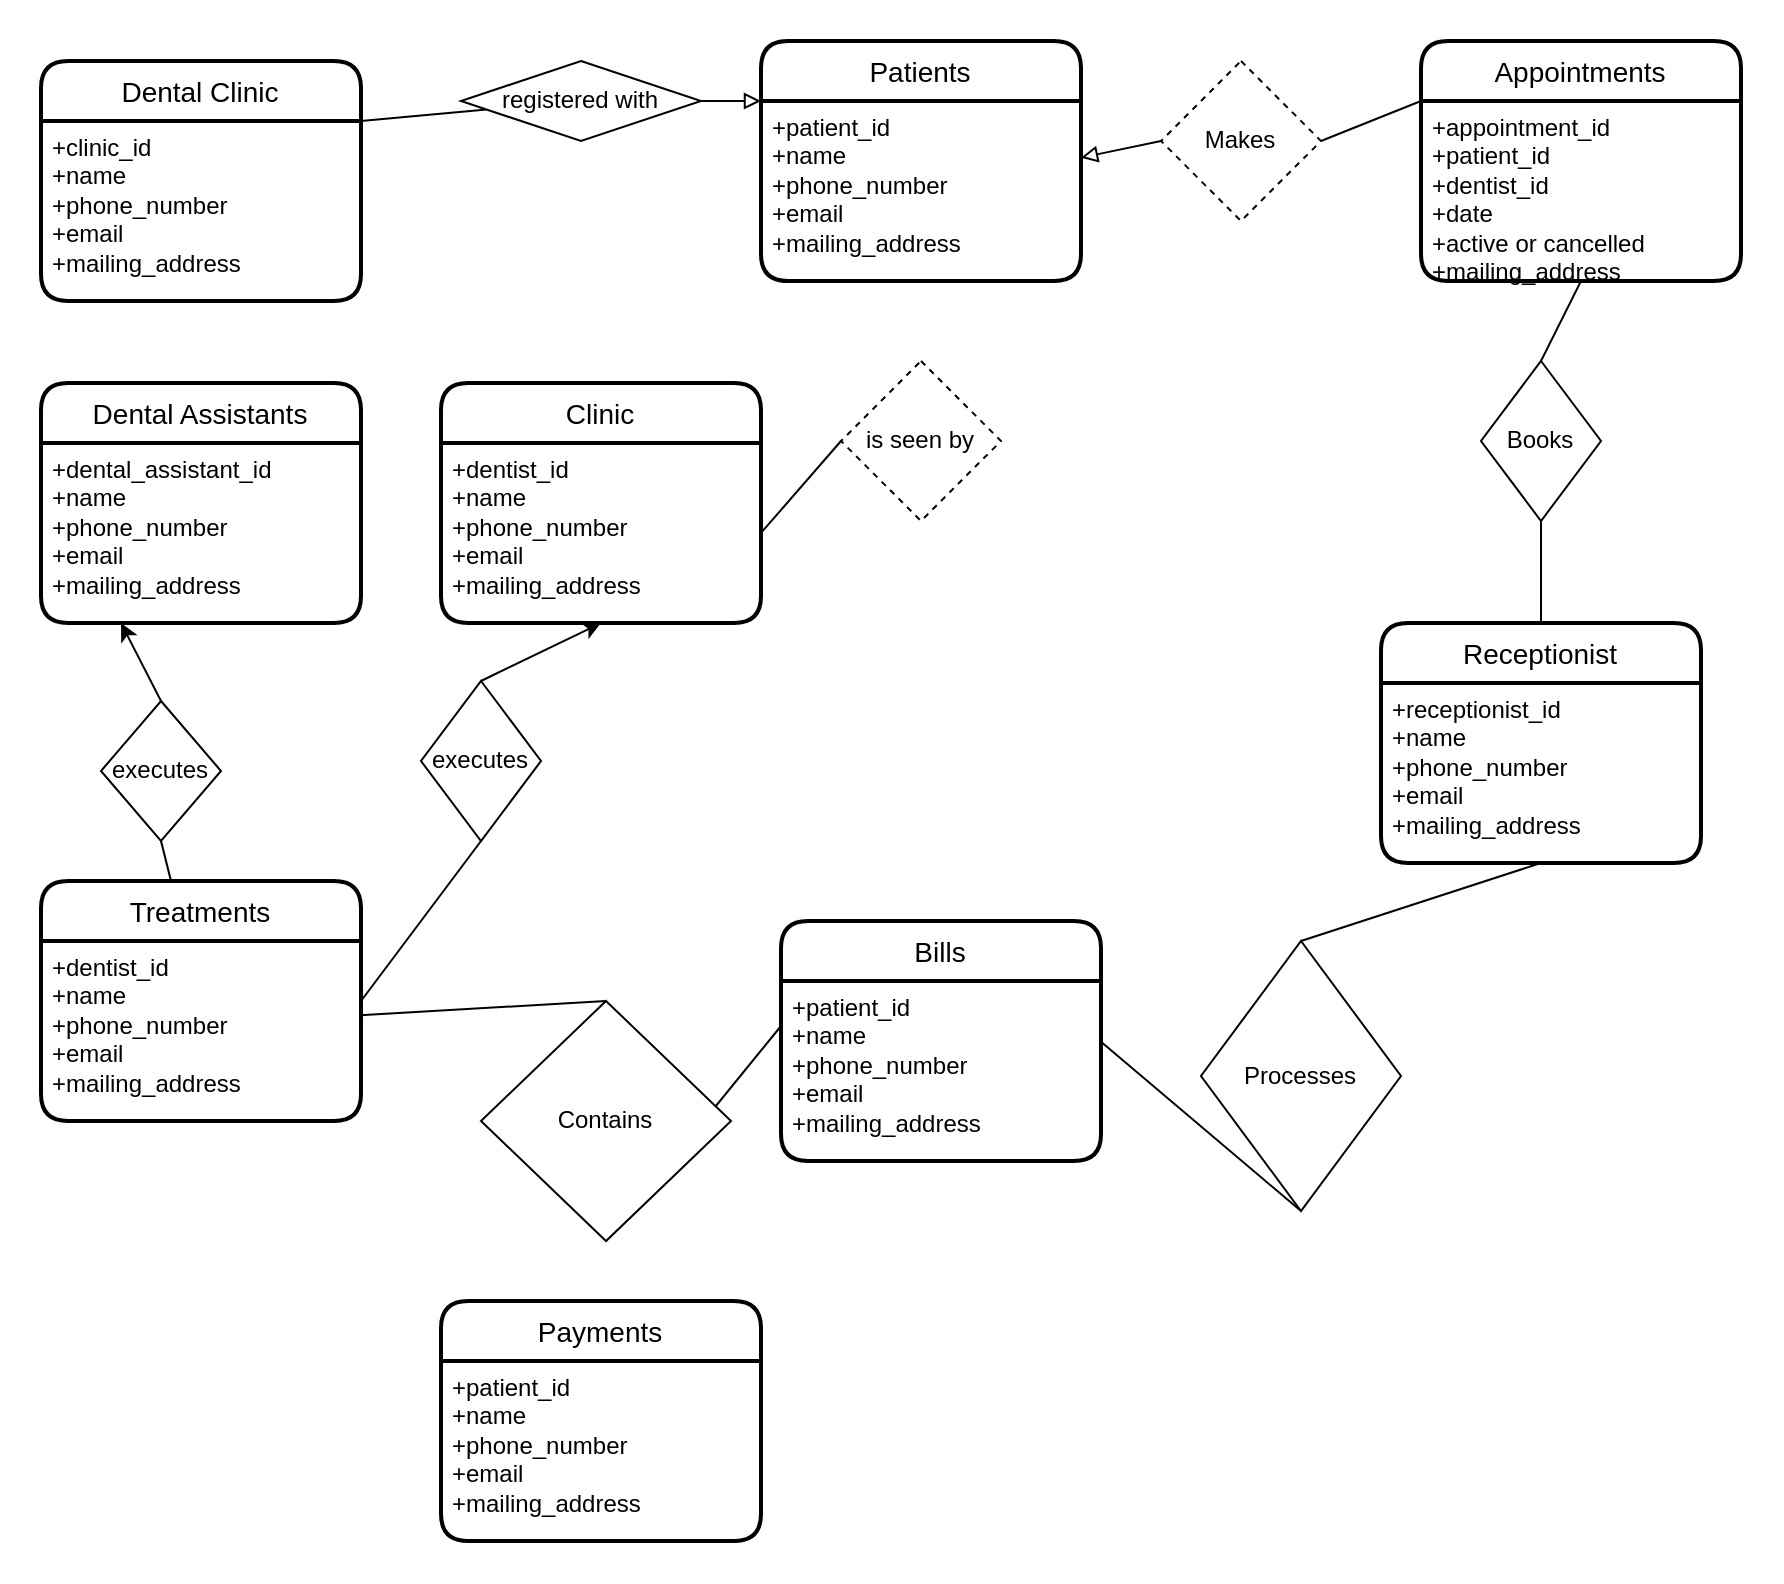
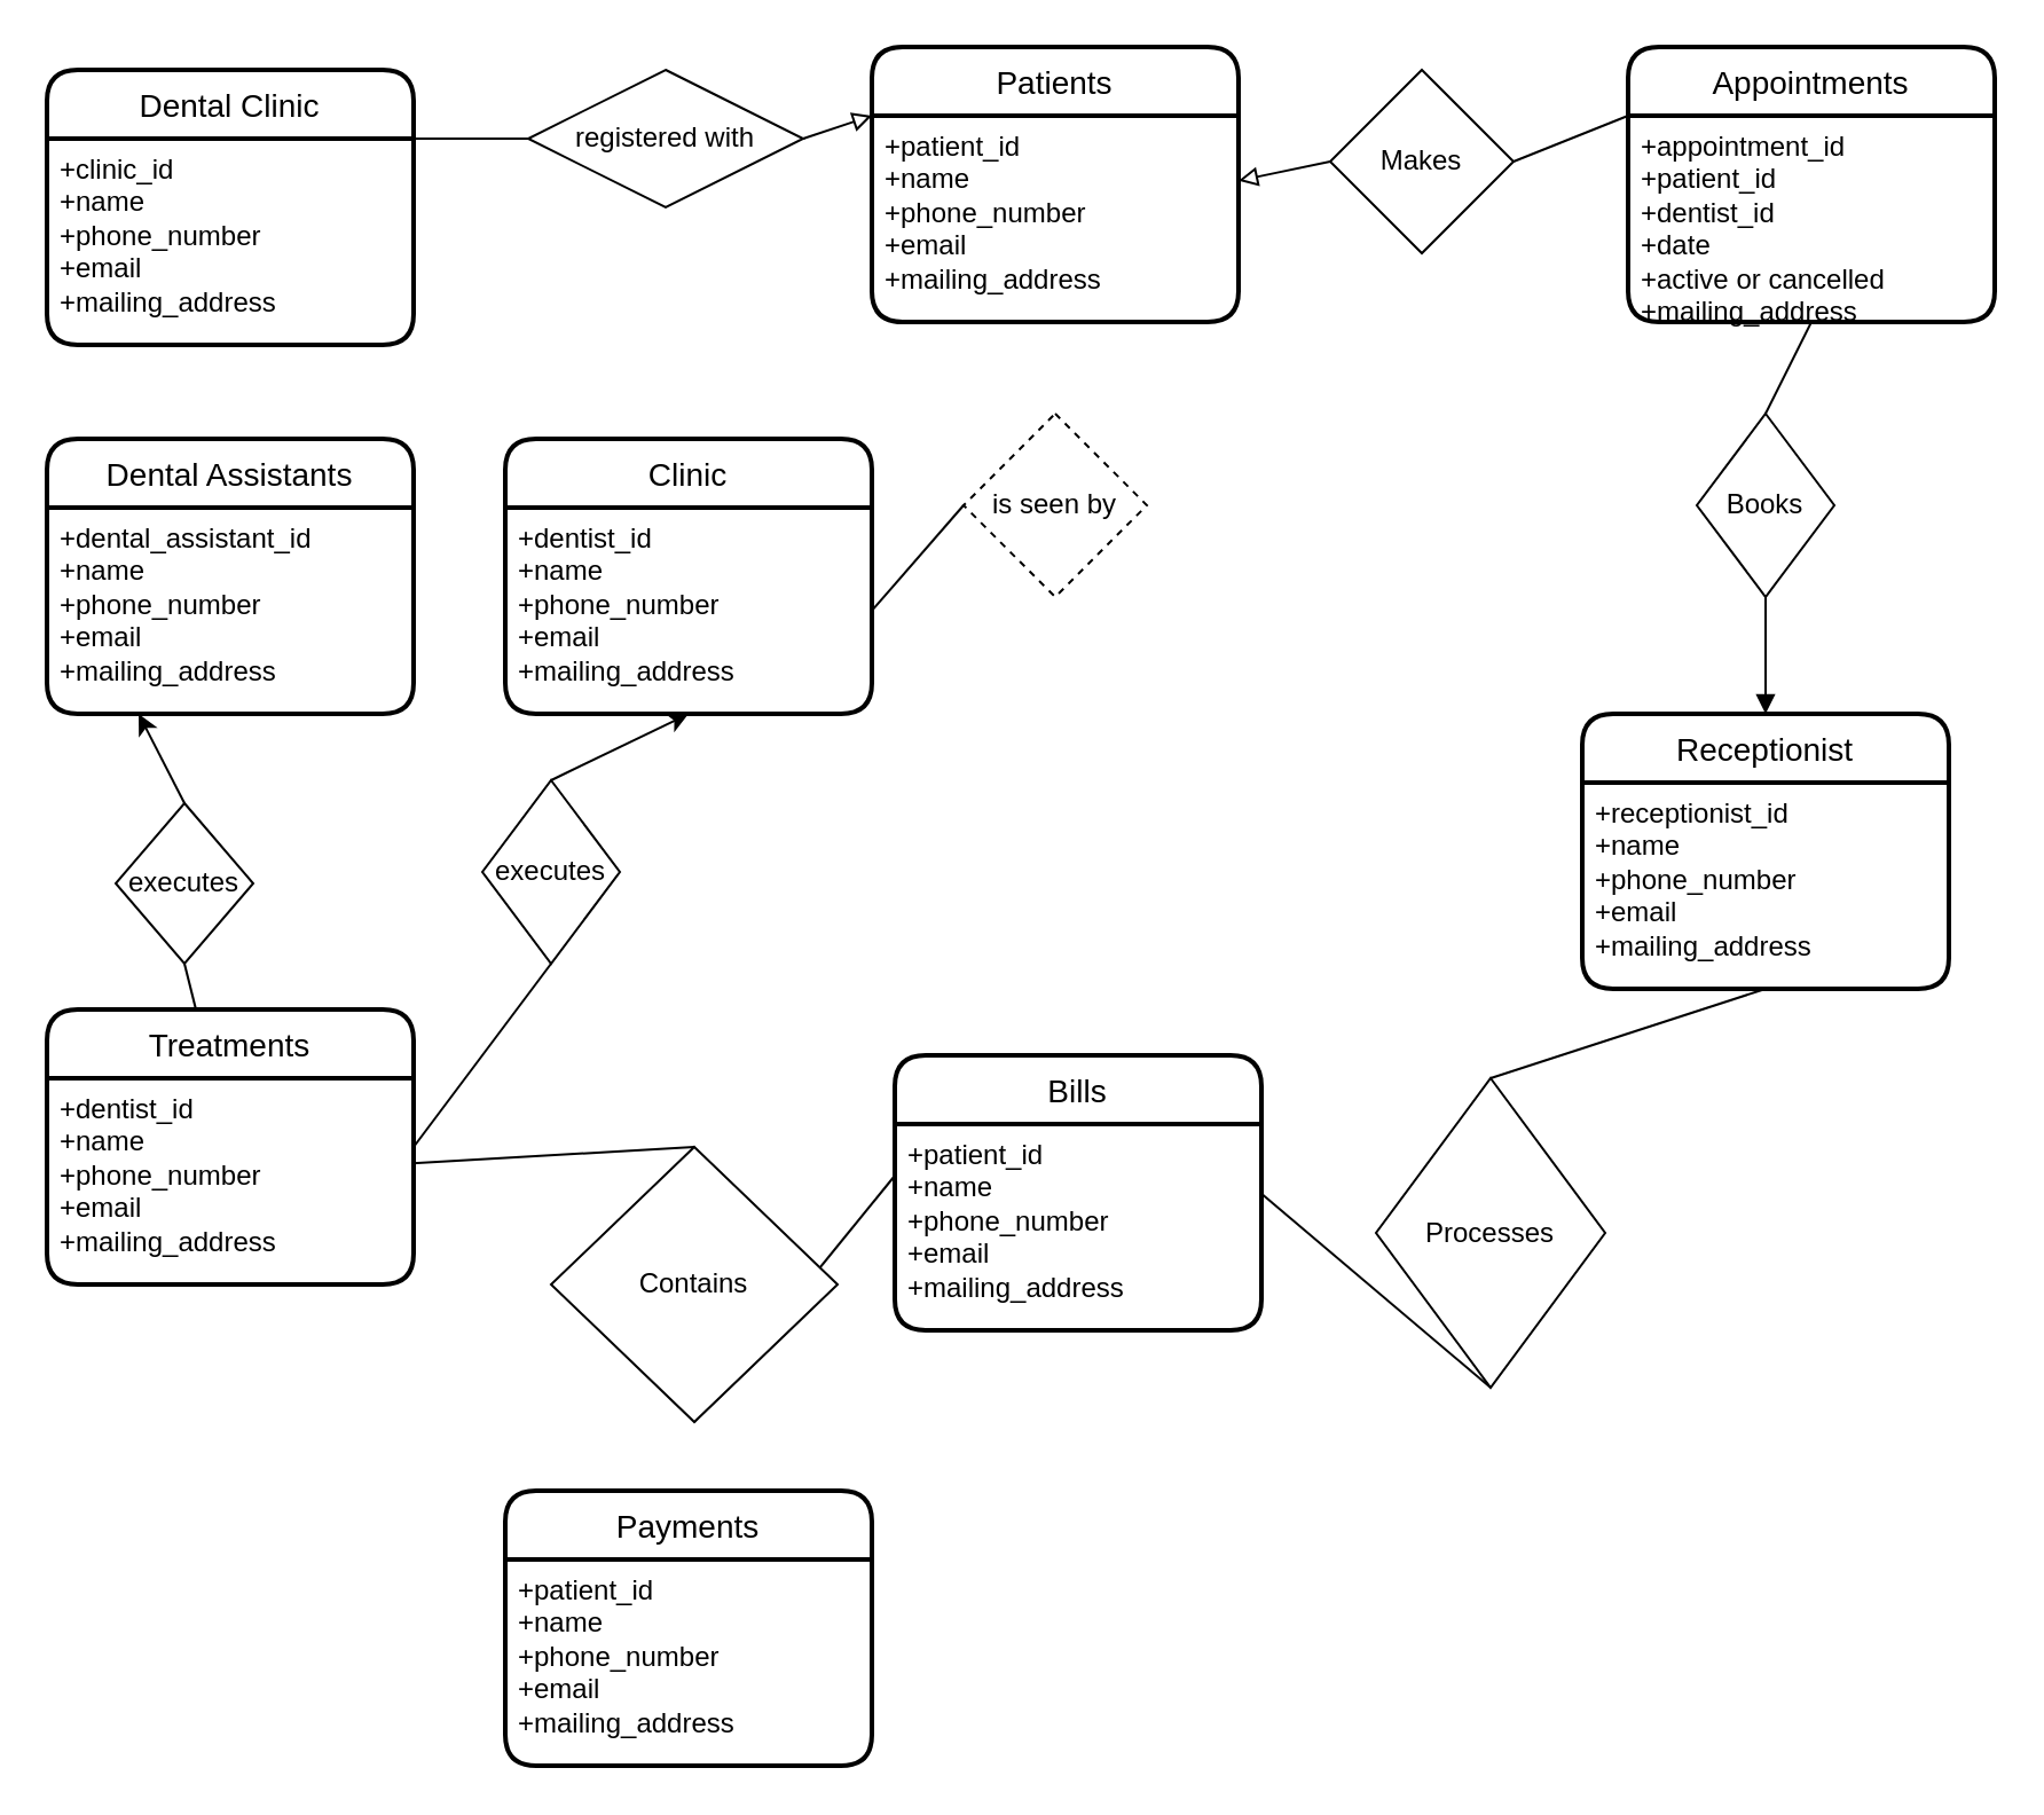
- <mxCell id="18" value="registered with" style="shape=rhombus;perimeter=rhombusPerimeter;whiteSpace=wrap;html=1;align=center;" parent="1" vertex="1"><mxGeometry x="230" y="30" width="120" height="40" as="geometry" /></mxCell>
+ <mxCell id="18" value="registered with" style="shape=rhombus;perimeter=rhombusPerimeter;whiteSpace=wrap;html=1;align=center;" parent="1" vertex="1"><mxGeometry x="230" y="30" width="120" height="60" as="geometry" /></mxCell>
- <mxCell id="32" value="Makes" style="rhombus;whiteSpace=wrap;html=1;rounded=0;sketch=0;dashed=1;" parent="1" vertex="1"><mxGeometry x="580" y="30" width="80" height="80" as="geometry" /></mxCell>
+ <mxCell id="32" value="Makes" style="rhombus;whiteSpace=wrap;html=1;rounded=0;sketch=0;" parent="1" vertex="1"><mxGeometry x="580" y="30" width="80" height="80" as="geometry" /></mxCell>
- <mxCell id="36" value="" style="endArrow=none;html=1;rounded=1;sketch=0;curved=0;entryX=0.5;entryY=0;entryDx=0;entryDy=0;exitX=0.5;exitY=1;exitDx=0;exitDy=0;endFill=1;" parent="1" source="38" target="19" edge="1"><mxGeometry width="50" height="50" relative="1" as="geometry"><mxPoint x="610" y="310" as="sourcePoint" /><mxPoint x="660" y="260" as="targetPoint" /></mxGeometry></mxCell>
+ <mxCell id="36" value="" style="endArrow=block;html=1;rounded=1;sketch=0;curved=0;entryX=0.5;entryY=0;entryDx=0;entryDy=0;exitX=0.5;exitY=1;exitDx=0;exitDy=0;endFill=1;" parent="1" source="38" target="19" edge="1"><mxGeometry width="50" height="50" relative="1" as="geometry"><mxPoint x="610" y="310" as="sourcePoint" /><mxPoint x="660" y="260" as="targetPoint" /></mxGeometry></mxCell>
